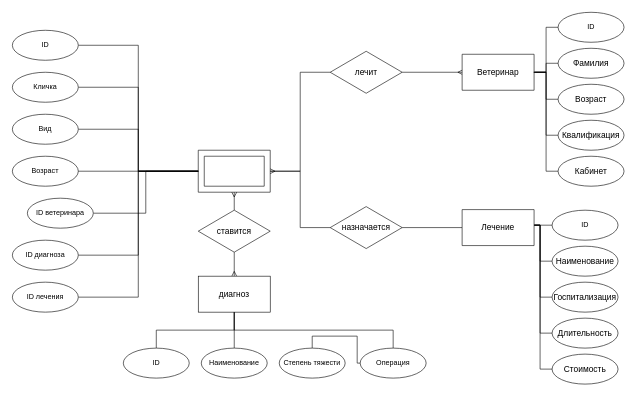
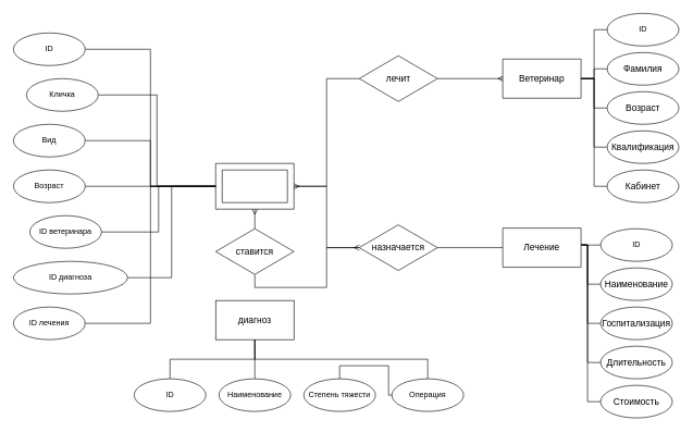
- <mxCell id="17" value="Кличка" style="ellipse;whiteSpace=wrap;html=1;" parent="1" vertex="1"><mxGeometry x="20" y="120" width="110" height="50" as="geometry" /></mxCell>
+ <mxCell id="17" value="Кличка" style="ellipse;whiteSpace=wrap;html=1;" parent="1" vertex="1"><mxGeometry x="40" y="120" width="110" height="50" as="geometry" /></mxCell>
- <mxCell id="24" value="ID диагноза" style="ellipse;whiteSpace=wrap;html=1;" parent="1" vertex="1"><mxGeometry x="20" y="400" width="110" height="50" as="geometry" /></mxCell>
+ <mxCell id="24" value="ID диагноза" style="ellipse;whiteSpace=wrap;html=1;" parent="1" vertex="1"><mxGeometry x="20" y="400" width="175" height="50" as="geometry" /></mxCell>
- <mxCell id="4" style="edgeStyle=orthogonalEdgeStyle;rounded=0;orthogonalLoop=1;jettySize=auto;html=1;exitX=0.5;exitY=1;exitDx=0;exitDy=0;entryX=0.5;entryY=0;entryDx=0;entryDy=0;endArrow=ERmany;endFill=0;" parent="1" source="6" target="8" edge="1"><mxGeometry relative="1" as="geometry" /></mxCell>
+ <mxCell id="4" style="edgeStyle=orthogonalEdgeStyle;rounded=0;orthogonalLoop=1;jettySize=auto;html=1;exitX=0.5;exitY=1;exitDx=0;exitDy=0;endArrow=ERmany;endFill=0;" parent="1" source="6" target="27" edge="1"><mxGeometry relative="1" as="geometry" /></mxCell>
